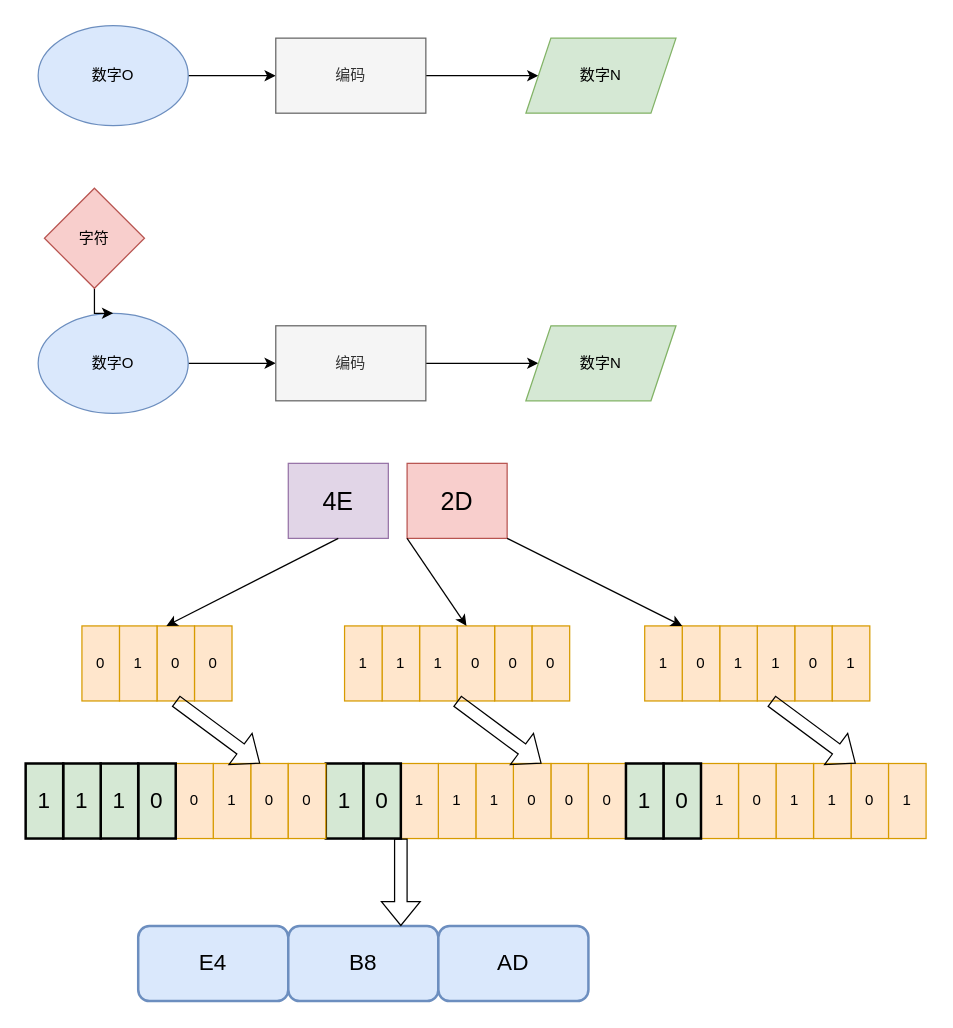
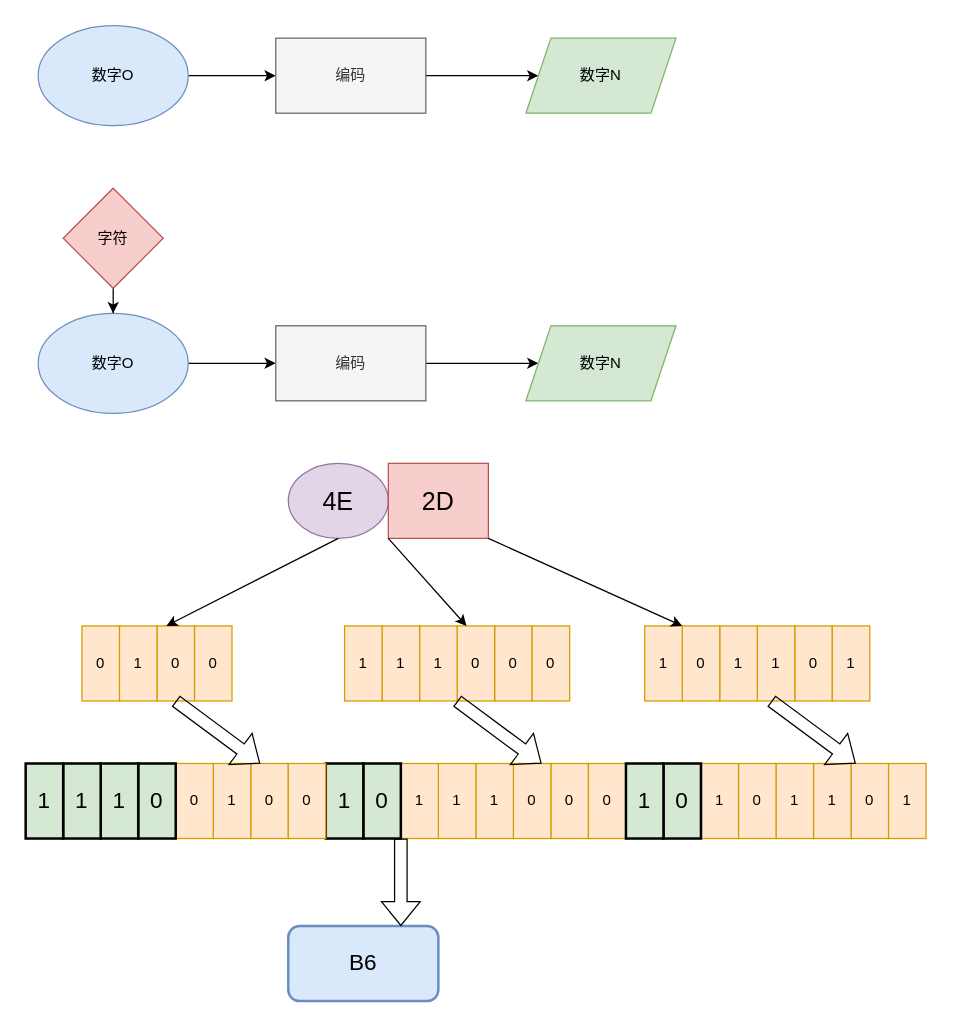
- <mxCell id="13" value="字符" style="rhombus;whiteSpace=wrap;html=1;fillColor=#f8cecc;strokeColor=#b85450;" vertex="1" parent="1"><mxGeometry x="35" y="150" width="80" height="80" as="geometry" /></mxCell>
+ <mxCell id="13" value="字符" style="rhombus;whiteSpace=wrap;html=1;fillColor=#f8cecc;strokeColor=#b85450;" vertex="1" parent="1"><mxGeometry x="50" y="150" width="80" height="80" as="geometry" /></mxCell>
- <mxCell id="53" value="&lt;font style=&quot;font-size: 20px&quot;&gt;4E&lt;/font&gt;" style="rounded=0;whiteSpace=wrap;html=1;fillColor=#e1d5e7;strokeColor=#9673a6;" vertex="1" parent="1"><mxGeometry x="230" y="370" width="80" height="60" as="geometry" /></mxCell>
+ <mxCell id="53" value="&lt;font style=&quot;font-size: 20px&quot;&gt;4E&lt;/font&gt;" style="ellipse;whiteSpace=wrap;html=1;fillColor=#e1d5e7;strokeColor=#9673a6;" vertex="1" parent="1"><mxGeometry x="230" y="370" width="80" height="60" as="geometry" /></mxCell>
- <mxCell id="54" value="&lt;font style=&quot;font-size: 20px&quot;&gt;2D&lt;/font&gt;" style="rounded=0;whiteSpace=wrap;html=1;fillColor=#f8cecc;strokeColor=#b85450;" vertex="1" parent="1"><mxGeometry x="325" y="370" width="80" height="60" as="geometry" /></mxCell>
+ <mxCell id="54" value="&lt;font style=&quot;font-size: 20px&quot;&gt;2D&lt;/font&gt;" style="rounded=0;whiteSpace=wrap;html=1;fillColor=#f8cecc;strokeColor=#b85450;" vertex="1" parent="1"><mxGeometry x="310" y="370" width="80" height="60" as="geometry" /></mxCell>
- <mxCell id="59" value="E4" style="rounded=1;whiteSpace=wrap;html=1;fontSize=18;strokeColor=#6c8ebf;strokeWidth=2;fillColor=#dae8fc;" vertex="1" parent="1"><mxGeometry x="110" y="740" width="120" height="60" as="geometry" /></mxCell>
- <mxCell id="60" value="B8" style="rounded=1;whiteSpace=wrap;html=1;fontSize=18;strokeColor=#6c8ebf;strokeWidth=2;fillColor=#dae8fc;" vertex="1" parent="1"><mxGeometry x="230" y="740" width="120" height="60" as="geometry" /></mxCell>
+ <mxCell id="60" value="B6" style="rounded=1;whiteSpace=wrap;html=1;fontSize=18;strokeColor=#6c8ebf;strokeWidth=2;fillColor=#dae8fc;" vertex="1" parent="1"><mxGeometry x="230" y="740" width="120" height="60" as="geometry" /></mxCell>
- <mxCell id="61" value="AD" style="rounded=1;whiteSpace=wrap;html=1;fontSize=18;strokeColor=#6c8ebf;strokeWidth=2;fillColor=#dae8fc;" vertex="1" parent="1"><mxGeometry x="350" y="740" width="120" height="60" as="geometry" /></mxCell>
